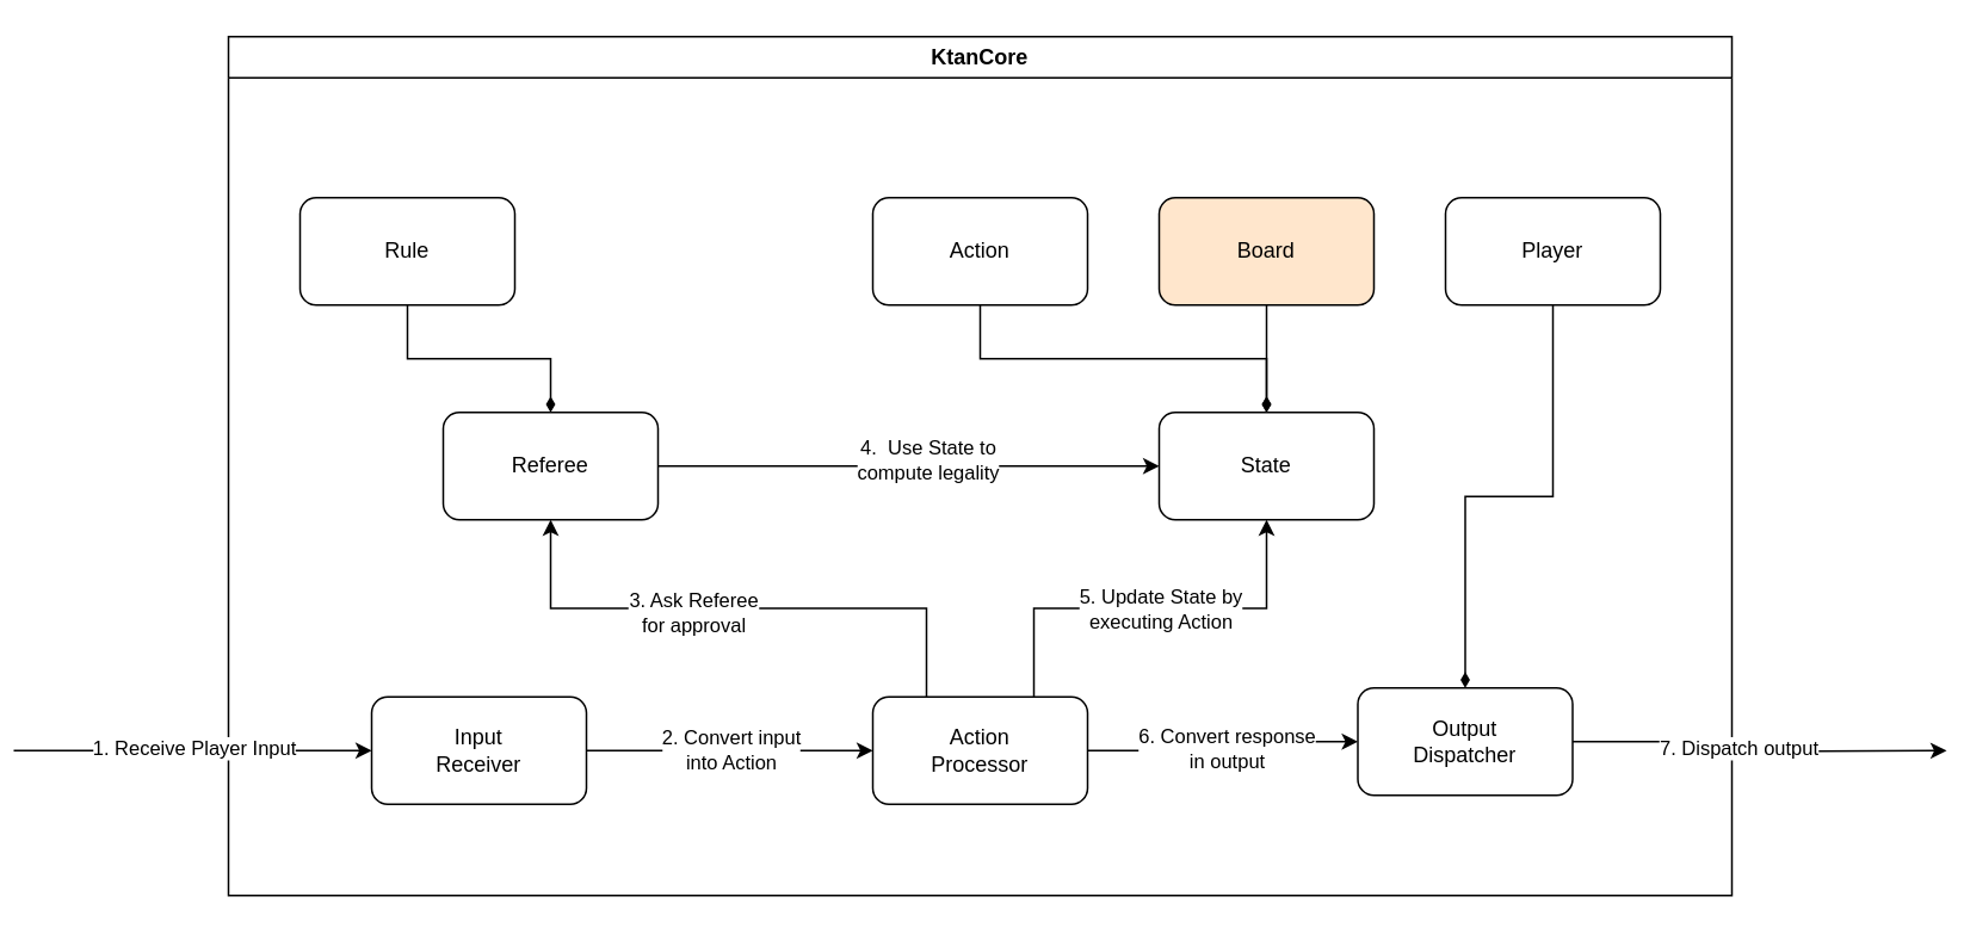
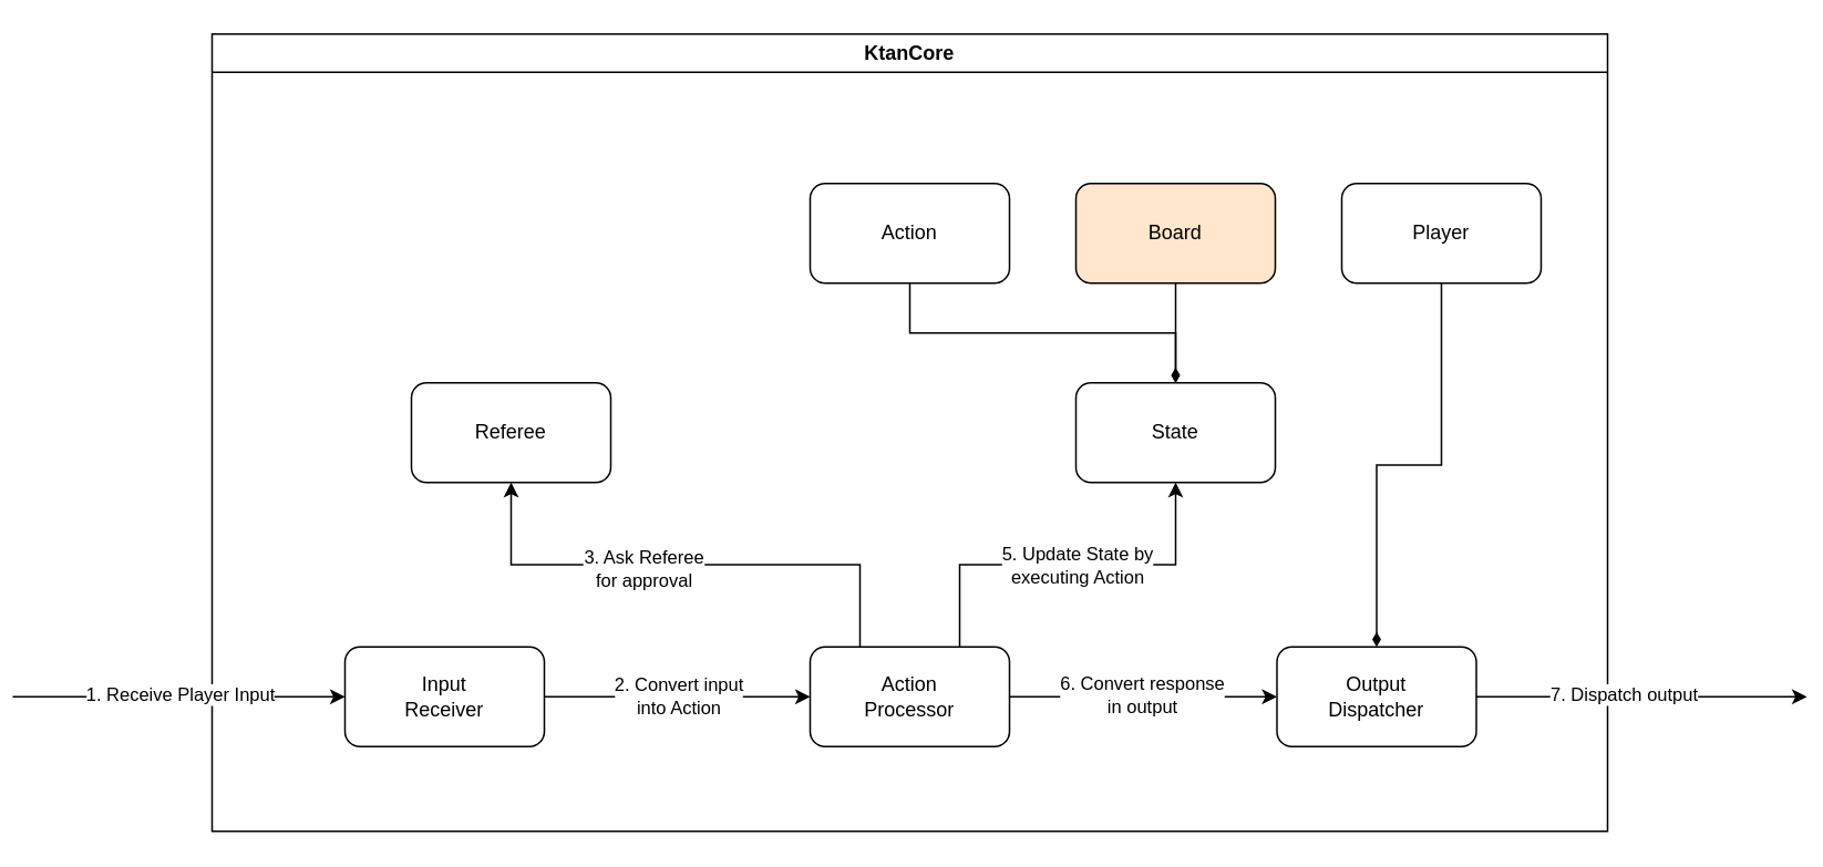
- <mxCell id="3" value="Rule" style="rounded=1;whiteSpace=wrap;html=1;" vertex="1" parent="2"><mxGeometry x="40" y="90" width="120" height="60" as="geometry" /></mxCell>
- <mxCell id="4" style="edgeStyle=orthogonalEdgeStyle;rounded=0;orthogonalLoop=1;jettySize=auto;html=1;exitX=0.5;exitY=0;exitDx=0;exitDy=0;endArrow=none;endFill=0;startArrow=diamondThin;startFill=1;" edge="1" parent="2" source="7" target="3"><mxGeometry relative="1" as="geometry" /></mxCell>
- <mxCell id="5" style="edgeStyle=orthogonalEdgeStyle;rounded=0;orthogonalLoop=1;jettySize=auto;html=1;exitX=1;exitY=0.5;exitDx=0;exitDy=0;" edge="1" parent="2" source="7" target="23"><mxGeometry relative="1" as="geometry" /></mxCell>
- <mxCell id="6" value="&lt;div&gt;4.&amp;nbsp; Use State to&lt;/div&gt;&lt;div&gt;compute legality&lt;br&gt;&lt;/div&gt;" style="edgeLabel;html=1;align=center;verticalAlign=middle;resizable=0;points=[];" vertex="1" connectable="0" parent="5"><mxGeometry x="0.071" y="4" relative="1" as="geometry"><mxPoint as="offset" /></mxGeometry></mxCell>
- <mxCell id="15" value="&lt;div&gt;Output&lt;/div&gt;&lt;div&gt;Dispatcher&lt;br&gt;&lt;/div&gt;" style="rounded=1;whiteSpace=wrap;html=1;" vertex="1" parent="2"><mxGeometry x="631" y="364" width="120" height="60" as="geometry" /></mxCell>
+ <mxCell id="15" value="&lt;div&gt;Output&lt;/div&gt;&lt;div&gt;Dispatcher&lt;br&gt;&lt;/div&gt;" style="rounded=1;whiteSpace=wrap;html=1;" vertex="1" parent="2"><mxGeometry x="641" y="369" width="120" height="60" as="geometry" /></mxCell>
